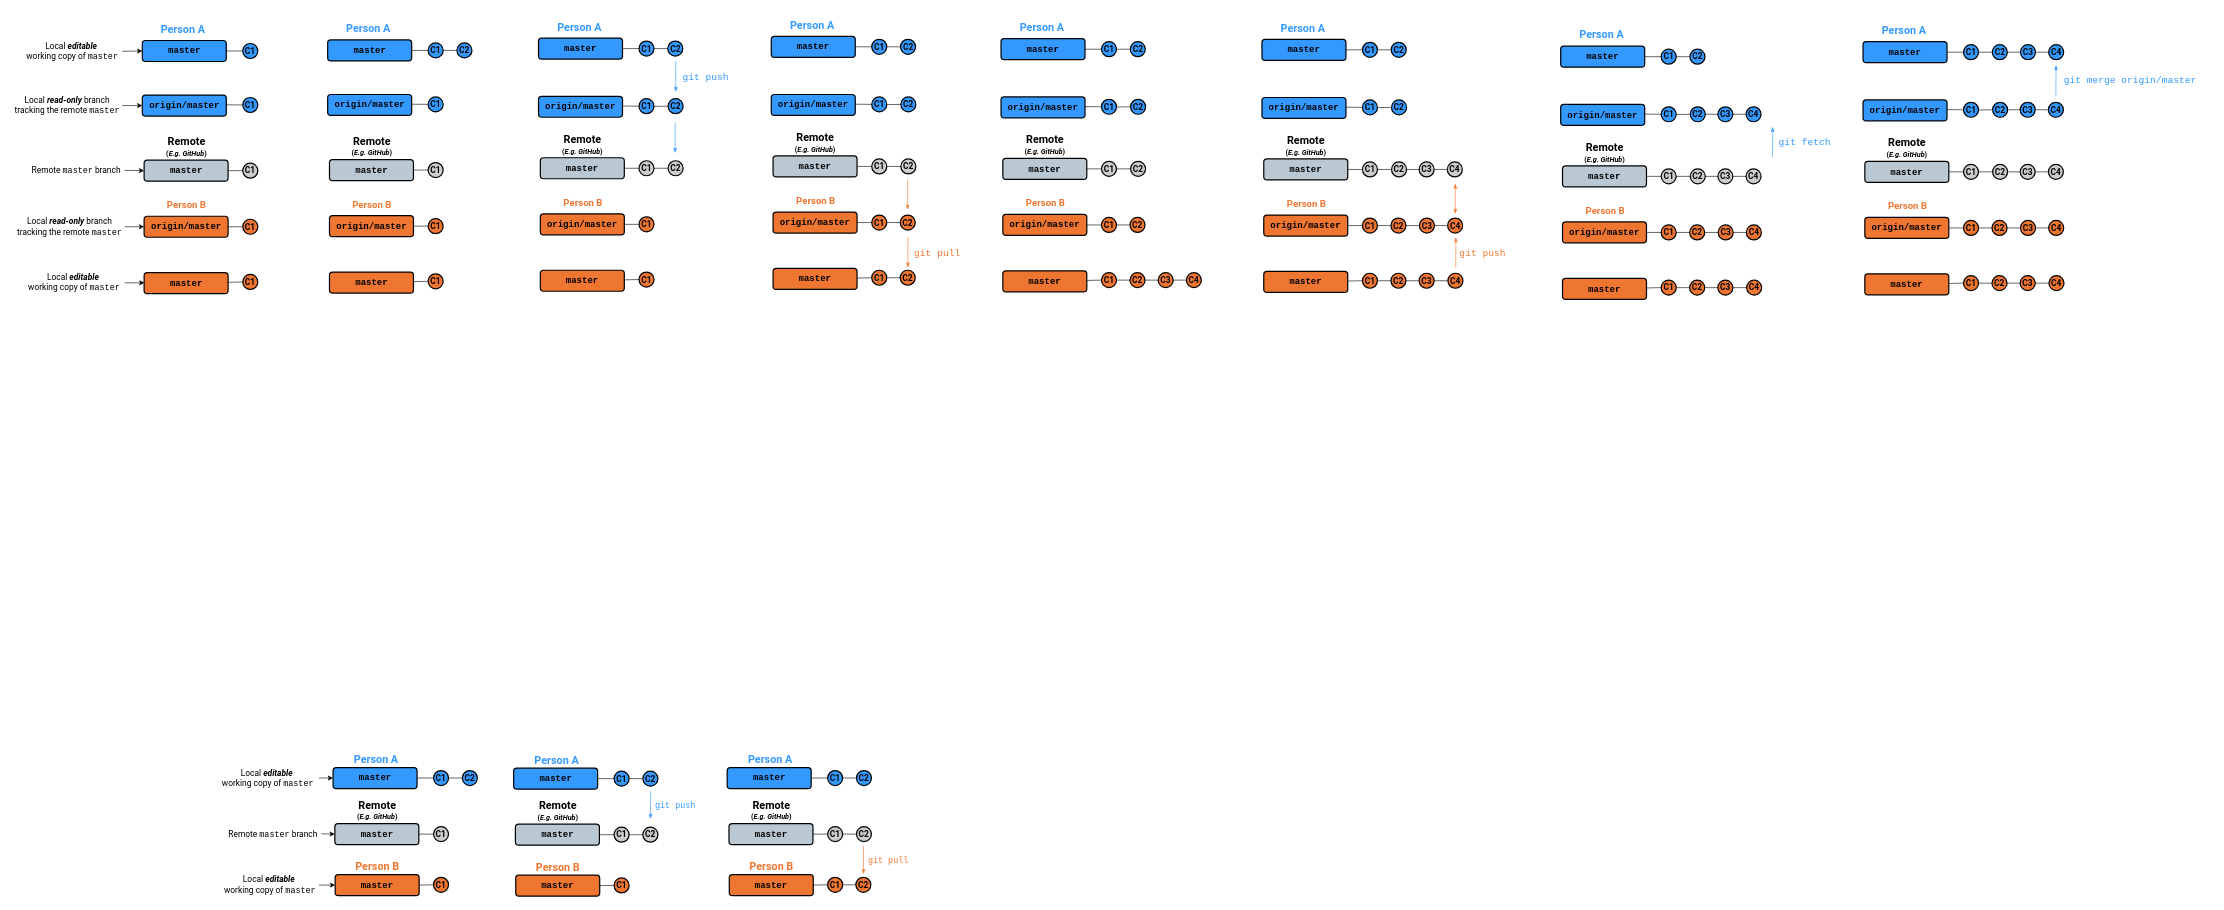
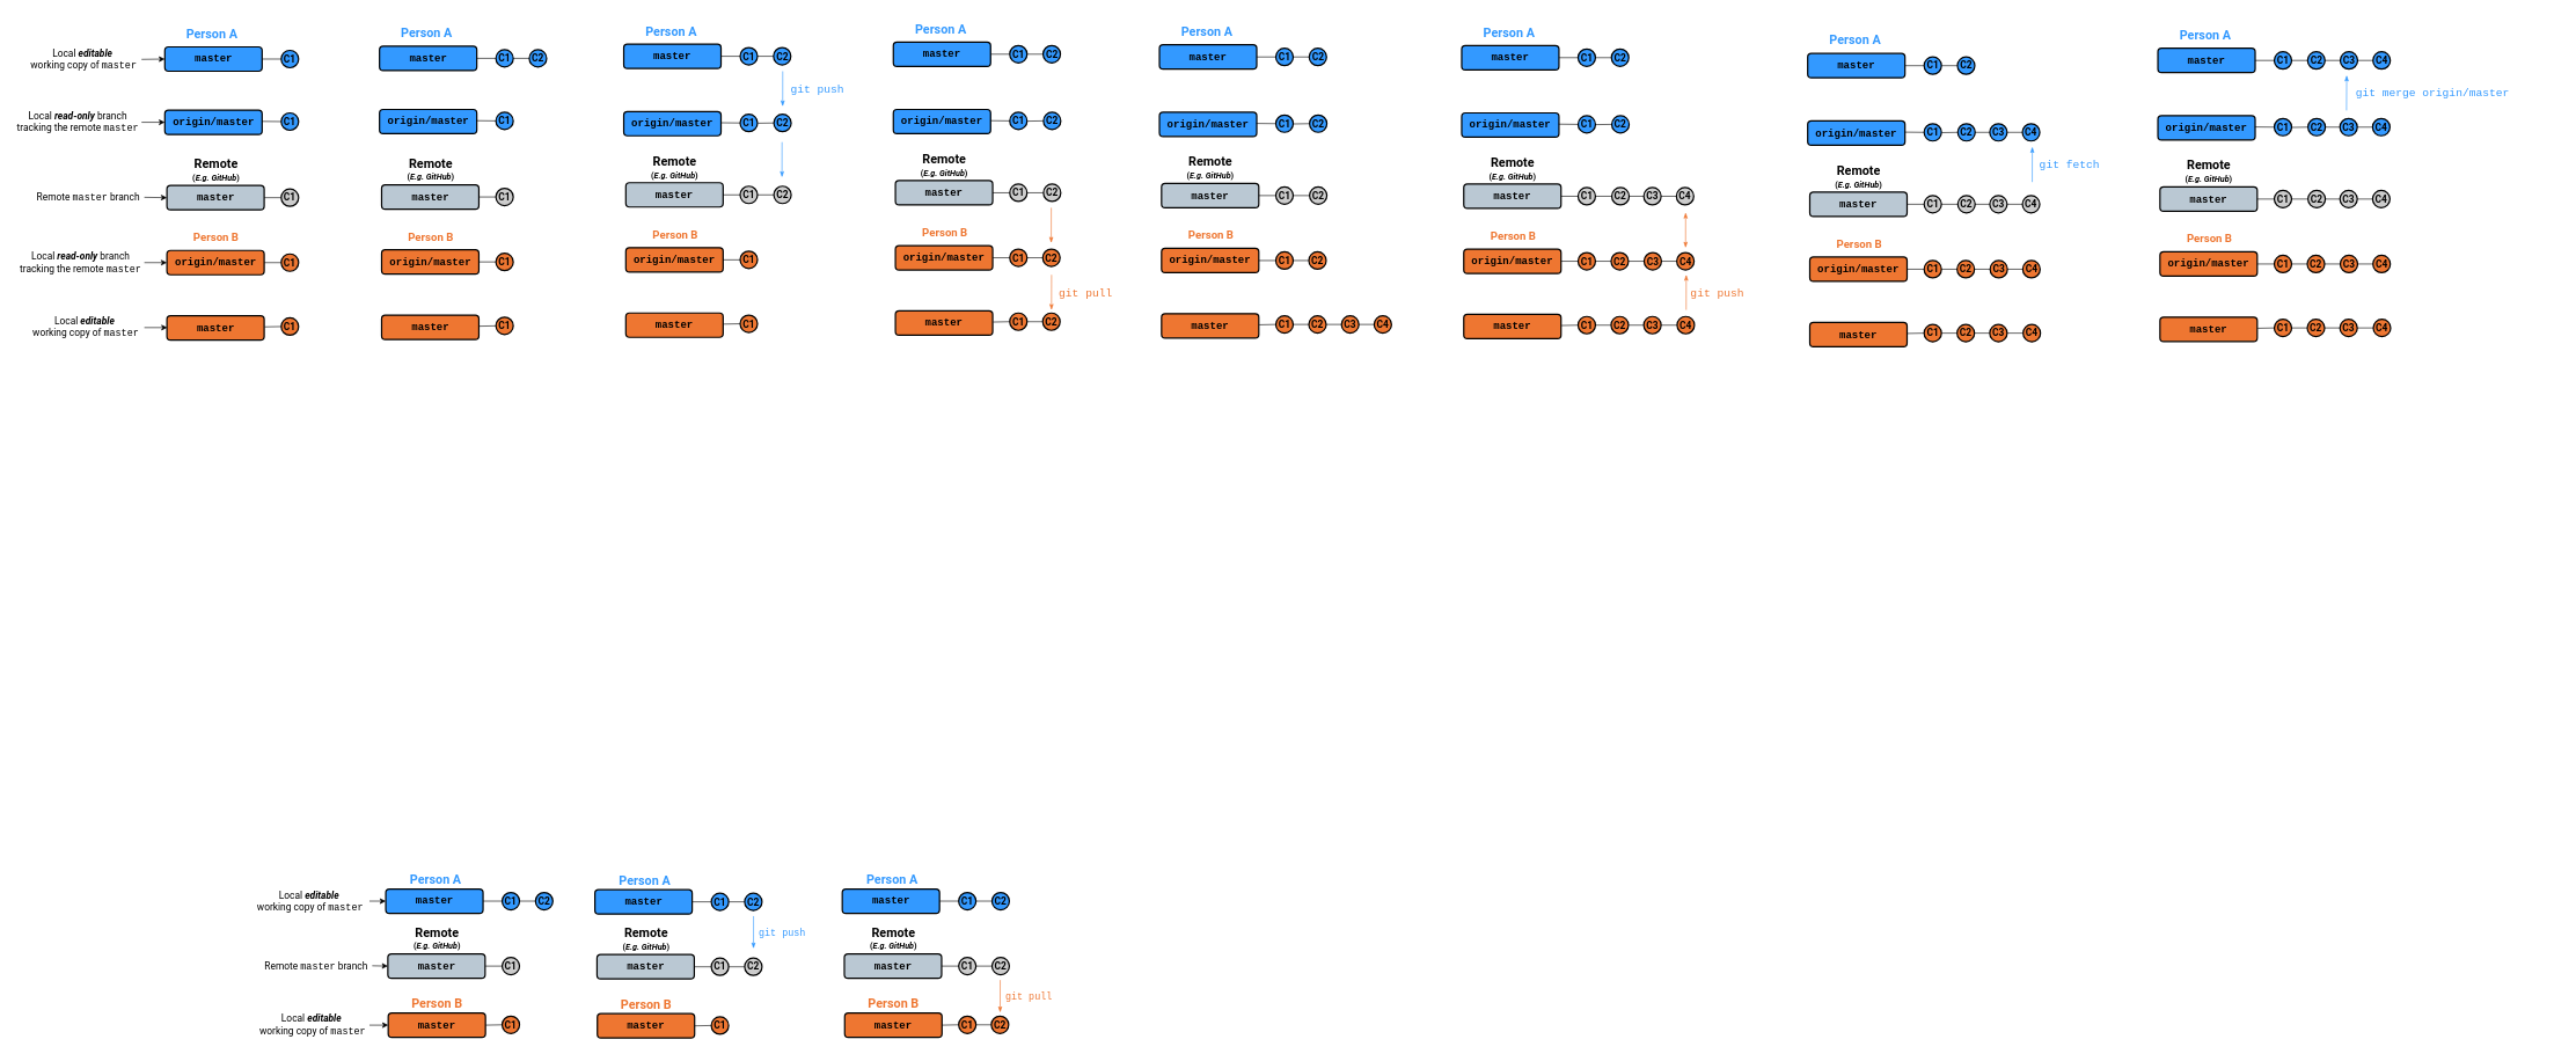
- <mxCell id="291" value="&amp;nbsp;&lt;font face=&quot;Courier New&quot; style=&quot;font-size: 16px&quot;&gt;git merge origin/master&lt;/font&gt;" style="text;fillColor=none;align=center;verticalAlign=middle;rounded=0;fontFamily=Roboto;labelBorderColor=none;spacingTop=0;spacingLeft=0;labelBackgroundColor=none;glass=0;whiteSpace=wrap;flipH=0;flipV=0;spacing=2;html=1;labelPadding=0;perimeter=rectanglePerimeter;dashed=1;strokeColor=none;fontSize=16;fontColor=#3399FF;" vertex="1" parent="1"><mxGeometry x="3412" y="108" width="273" height="51" as="geometry" /></mxCell>
+ <mxCell id="291" value="&amp;nbsp;&lt;font face=&quot;Courier New&quot; style=&quot;font-size: 16px&quot;&gt;git merge origin/master&lt;/font&gt;" style="text;fillColor=none;align=center;verticalAlign=middle;rounded=0;fontFamily=Roboto;labelBorderColor=none;spacingTop=0;spacingLeft=0;labelBackgroundColor=none;glass=0;whiteSpace=wrap;flipH=0;flipV=0;spacing=2;html=1;labelPadding=0;perimeter=rectanglePerimeter;dashed=1;strokeColor=none;fontSize=16;fontColor=#3399FF;" vertex="1" parent="1"><mxGeometry x="3362" y="108" width="273" height="51" as="geometry" /></mxCell>
- <mxCell id="245" value="&amp;nbsp;&lt;font face=&quot;Courier New&quot; style=&quot;font-size: 16px&quot;&gt;git fetch&lt;/font&gt;" style="text;fillColor=none;align=center;verticalAlign=middle;rounded=0;fontFamily=Roboto;labelBorderColor=none;spacingTop=0;spacingLeft=0;labelBackgroundColor=none;glass=0;whiteSpace=wrap;flipH=0;flipV=0;spacing=2;html=1;labelPadding=0;perimeter=rectanglePerimeter;dashed=1;strokeColor=none;fontSize=16;fontColor=#3399FF;" vertex="1" parent="1"><mxGeometry x="2948" y="211" width="116" height="51" as="geometry" /></mxCell>
+ <mxCell id="245" value="&amp;nbsp;&lt;font face=&quot;Courier New&quot; style=&quot;font-size: 16px&quot;&gt;git fetch&lt;/font&gt;" style="text;fillColor=none;align=center;verticalAlign=middle;rounded=0;fontFamily=Roboto;labelBorderColor=none;spacingTop=0;spacingLeft=0;labelBackgroundColor=none;glass=0;whiteSpace=wrap;flipH=0;flipV=0;spacing=2;html=1;labelPadding=0;perimeter=rectanglePerimeter;dashed=1;strokeColor=none;fontSize=16;fontColor=#3399FF;" vertex="1" parent="1"><mxGeometry x="2918" y="211" width="116" height="51" as="geometry" /></mxCell>
